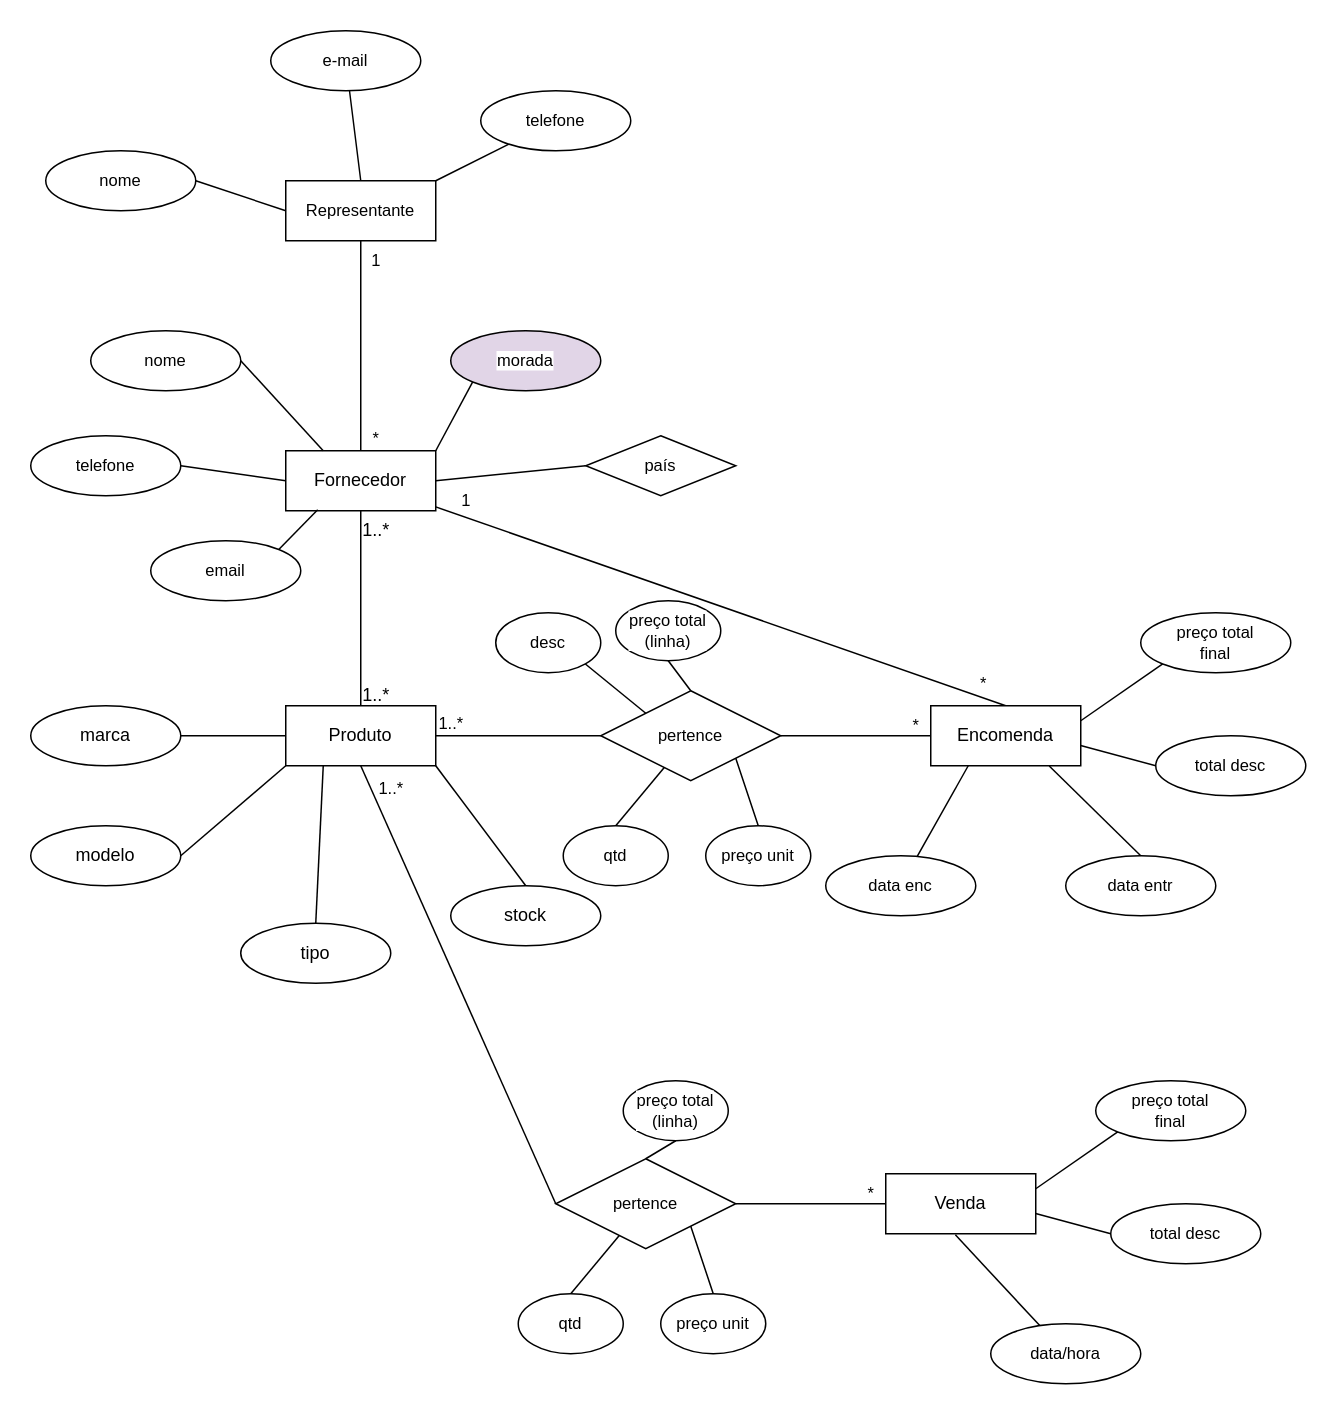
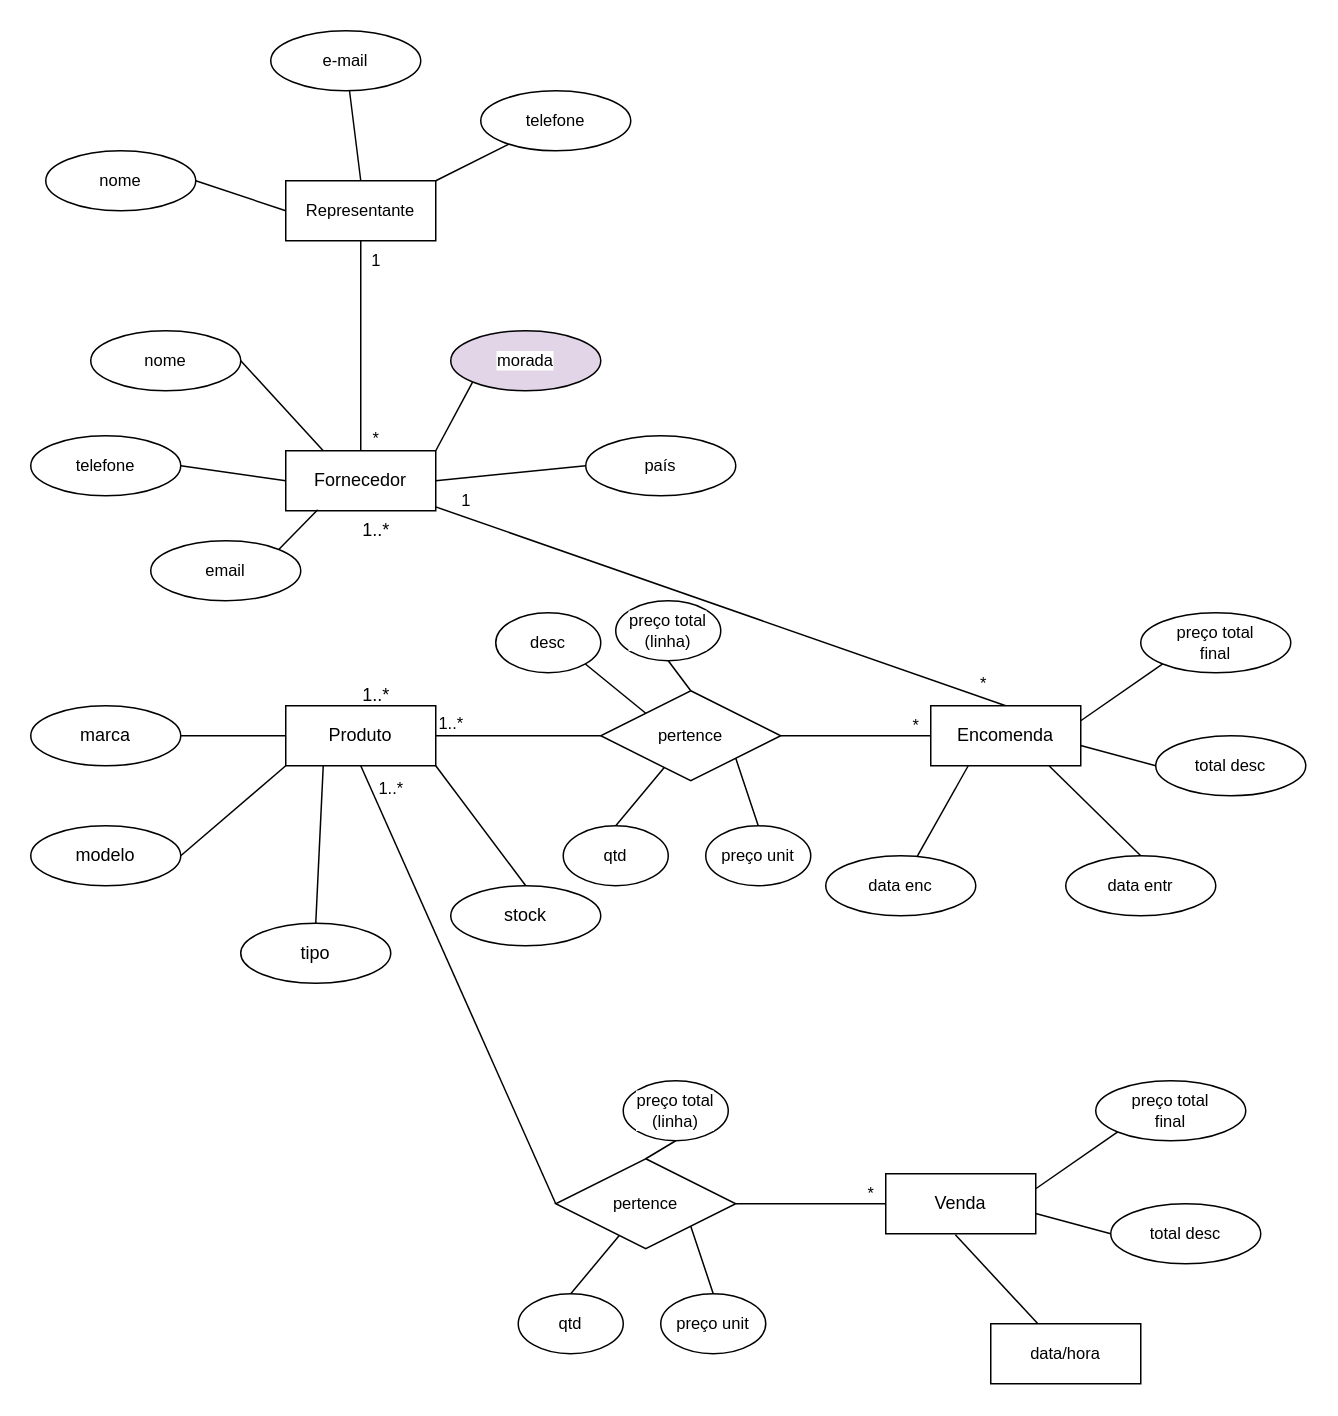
- <mxCell id="27" value="país" style="rhombus;whiteSpace=wrap;html=1;align=center;fontFamily=Helvetica;fontSize=11;fontColor=default;labelBackgroundColor=default;" parent="1" vertex="1"><mxGeometry x="390" y="290" width="100" height="40" as="geometry" /></mxCell>
+ <mxCell id="27" value="país" style="ellipse;whiteSpace=wrap;html=1;align=center;fontFamily=Helvetica;fontSize=11;fontColor=default;labelBackgroundColor=default;" parent="1" vertex="1"><mxGeometry x="390" y="290" width="100" height="40" as="geometry" /></mxCell>
- <mxCell id="7" value="" style="endArrow=none;html=1;rounded=0;exitX=0.5;exitY=1;exitDx=0;exitDy=0;entryX=0.5;entryY=0;entryDx=0;entryDy=0;" parent="1" source="3" target="6" edge="1"><mxGeometry relative="1" as="geometry"><mxPoint x="410" y="350" as="sourcePoint" /><mxPoint x="570" y="350" as="targetPoint" /></mxGeometry></mxCell>
- <mxCell id="60" value="data/hora" style="ellipse;whiteSpace=wrap;html=1;align=center;fontFamily=Helvetica;fontSize=11;fontColor=default;labelBackgroundColor=default;" parent="1" vertex="1"><mxGeometry x="660" y="882" width="100" height="40" as="geometry" /></mxCell>
+ <mxCell id="60" value="data/hora" style="whiteSpace=wrap;html=1;align=center;fontFamily=Helvetica;fontSize=11;fontColor=default;labelBackgroundColor=default;rounded=0;" parent="1" vertex="1"><mxGeometry x="660" y="882" width="100" height="40" as="geometry" /></mxCell>
